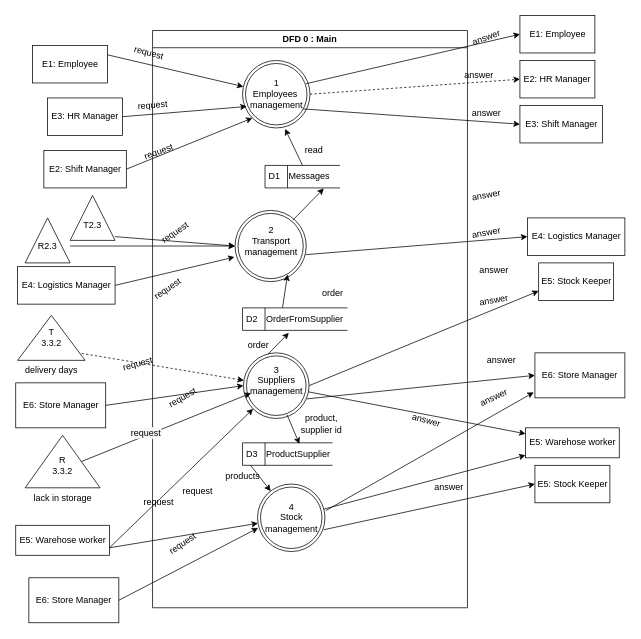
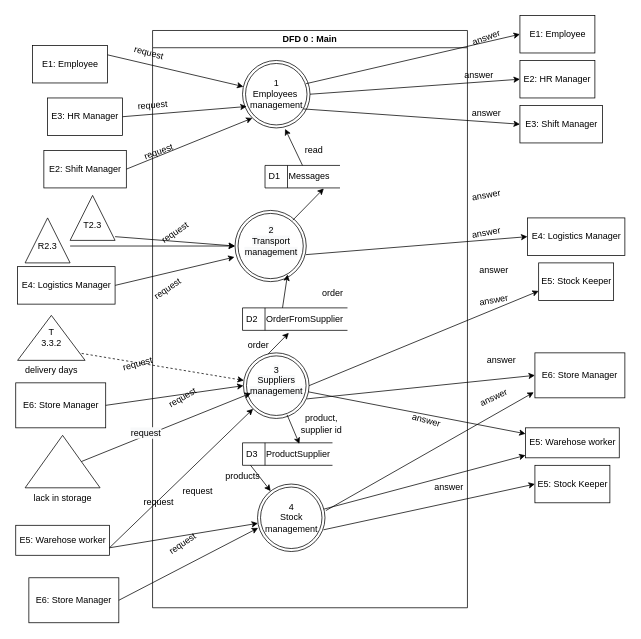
- <mxCell id="45" value="" style="endArrow=classic;html=1;rounded=0;exitX=1;exitY=0.5;exitDx=0;exitDy=0;entryX=0;entryY=0.5;entryDx=0;entryDy=0;dashed=1;" parent="1" source="3" target="52" edge="1"><mxGeometry width="50" height="50" relative="1" as="geometry"><mxPoint x="353" y="180" as="sourcePoint" /><mxPoint x="723" y="150" as="targetPoint" /></mxGeometry></mxCell>
+ <mxCell id="45" value="" style="endArrow=classic;html=1;rounded=0;exitX=1;exitY=0.5;exitDx=0;exitDy=0;entryX=0;entryY=0.5;entryDx=0;entryDy=0;" parent="1" source="3" target="52" edge="1"><mxGeometry width="50" height="50" relative="1" as="geometry"><mxPoint x="353" y="180" as="sourcePoint" /><mxPoint x="723" y="150" as="targetPoint" /></mxGeometry></mxCell>
- <mxCell id="81" value="R&lt;br&gt;3.3.2" style="text;html=1;strokeColor=none;fillColor=none;align=center;verticalAlign=middle;whiteSpace=wrap;rounded=0;" parent="1" vertex="1"><mxGeometry x="64" y="610" width="38" height="20" as="geometry" /></mxCell>
